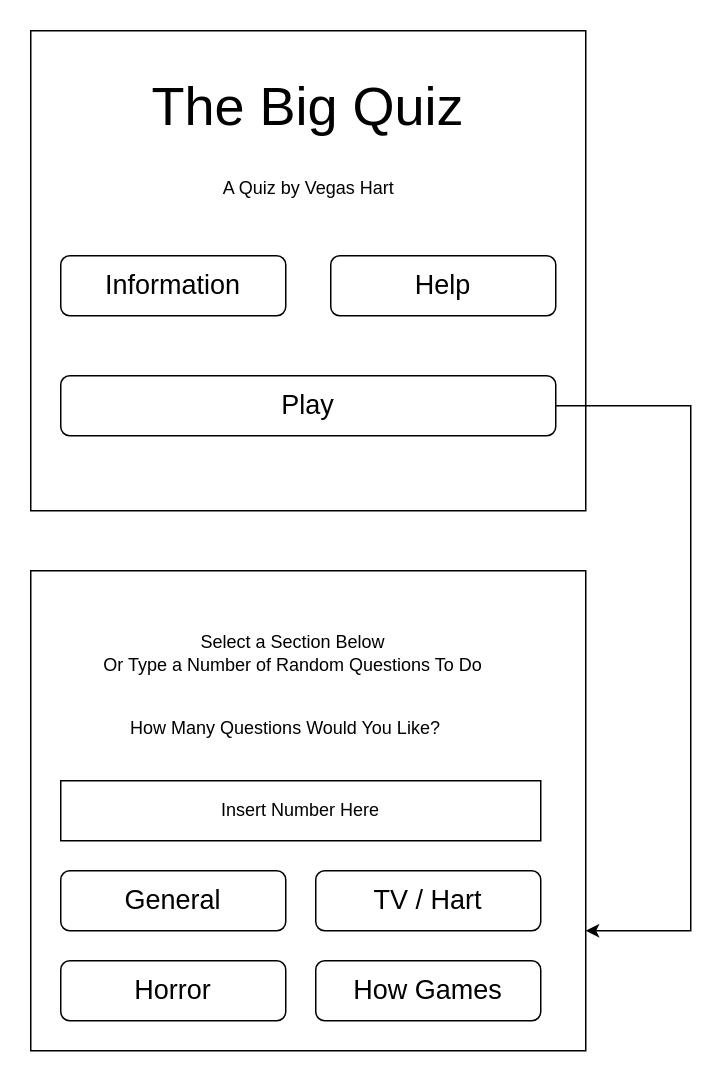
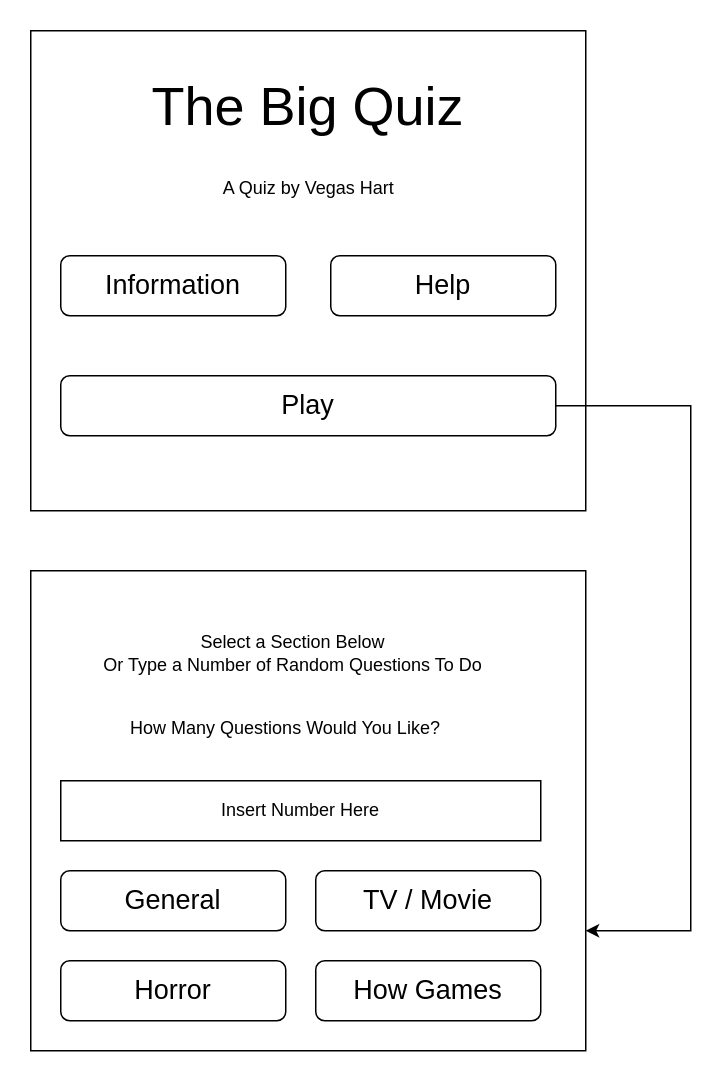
- <mxCell id="14" value="&lt;font style=&quot;font-size: 18px;&quot;&gt;TV / Hart&lt;/font&gt;" style="rounded=1;whiteSpace=wrap;html=1;" vertex="1" parent="1"><mxGeometry x="210" y="580" width="150" height="40" as="geometry" /></mxCell>
+ <mxCell id="14" value="&lt;font style=&quot;font-size: 18px;&quot;&gt;TV / Movie&lt;/font&gt;" style="rounded=1;whiteSpace=wrap;html=1;" vertex="1" parent="1"><mxGeometry x="210" y="580" width="150" height="40" as="geometry" /></mxCell>
